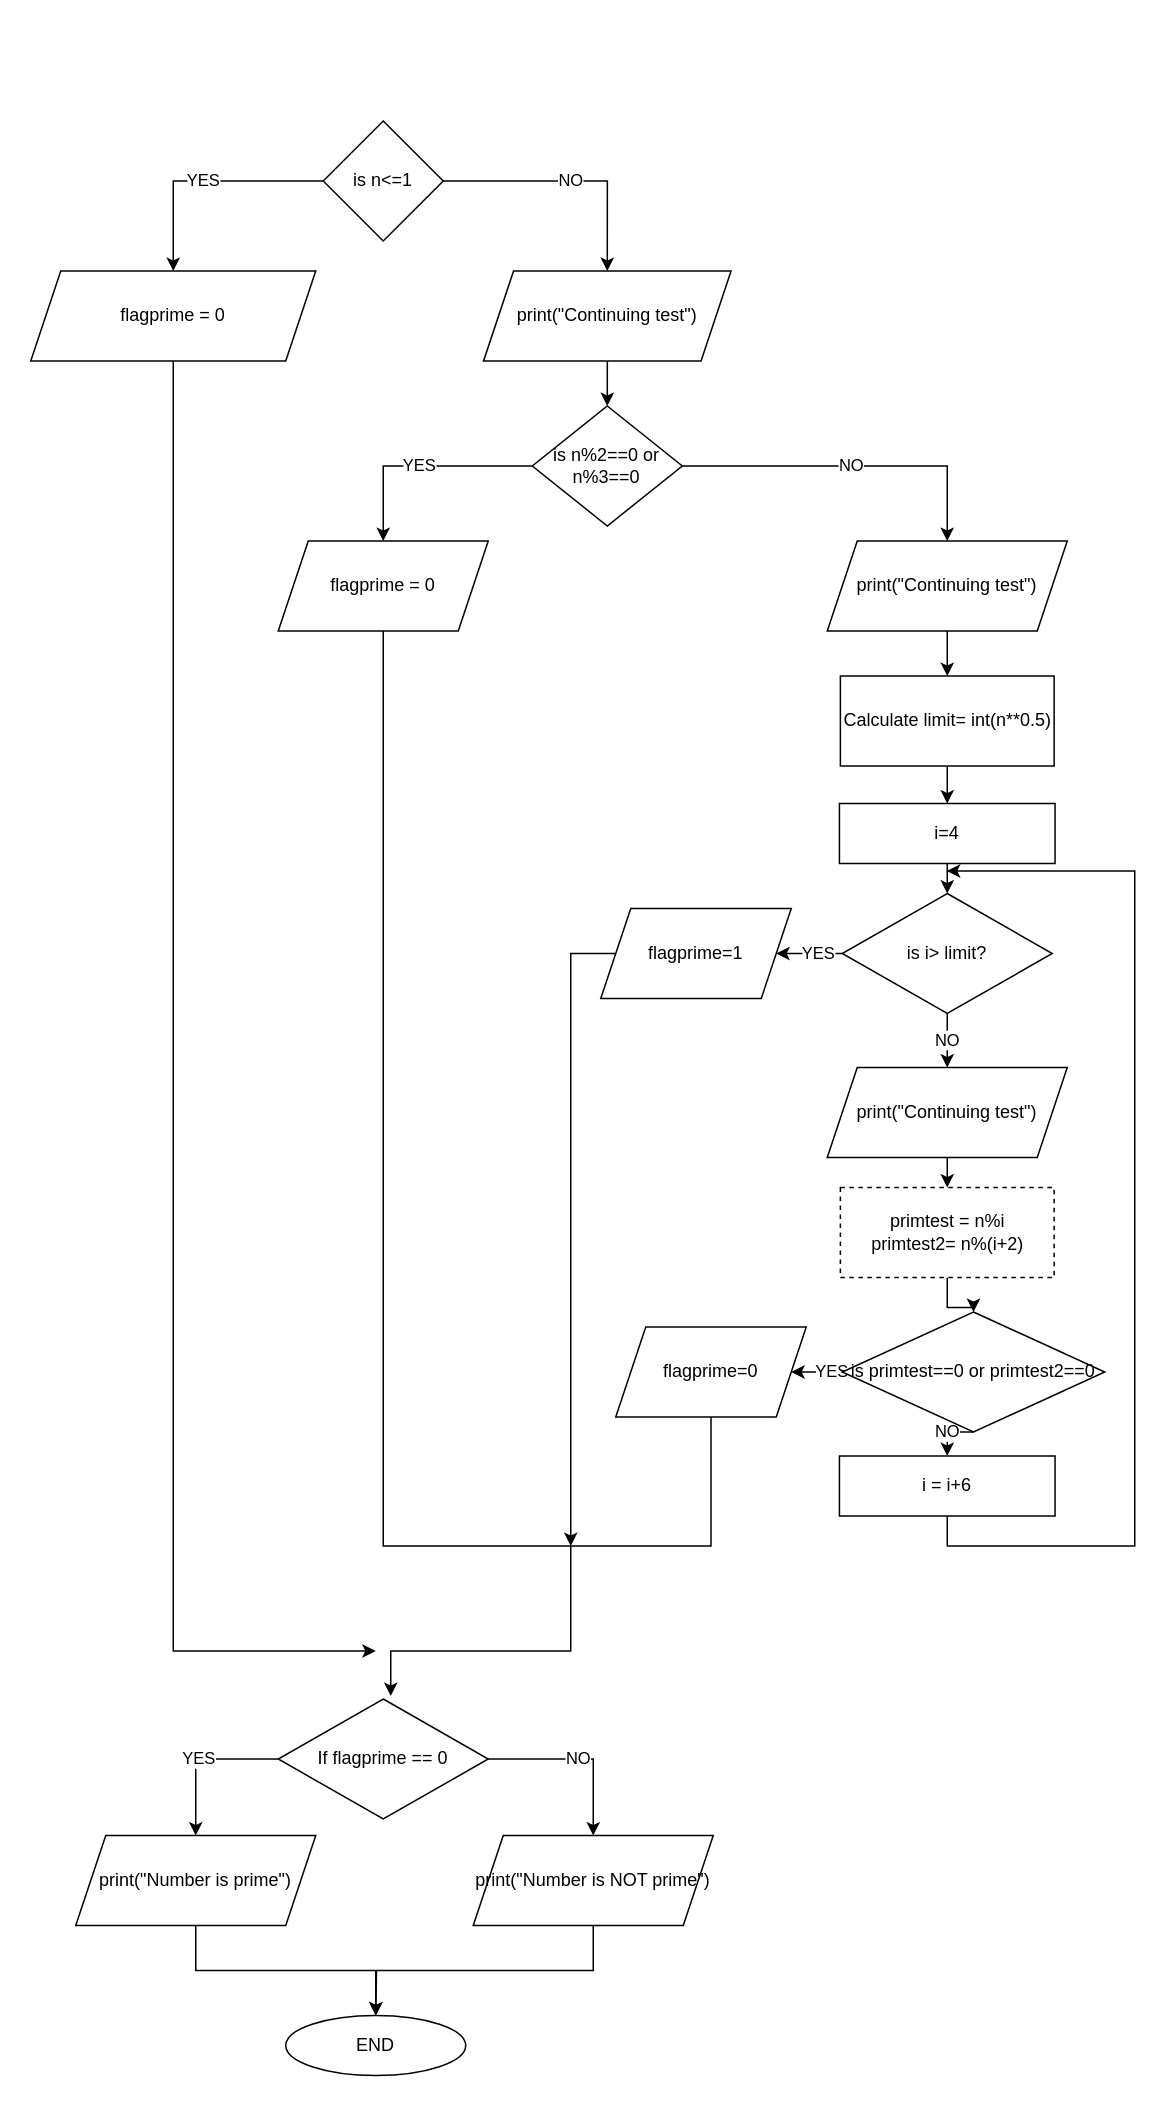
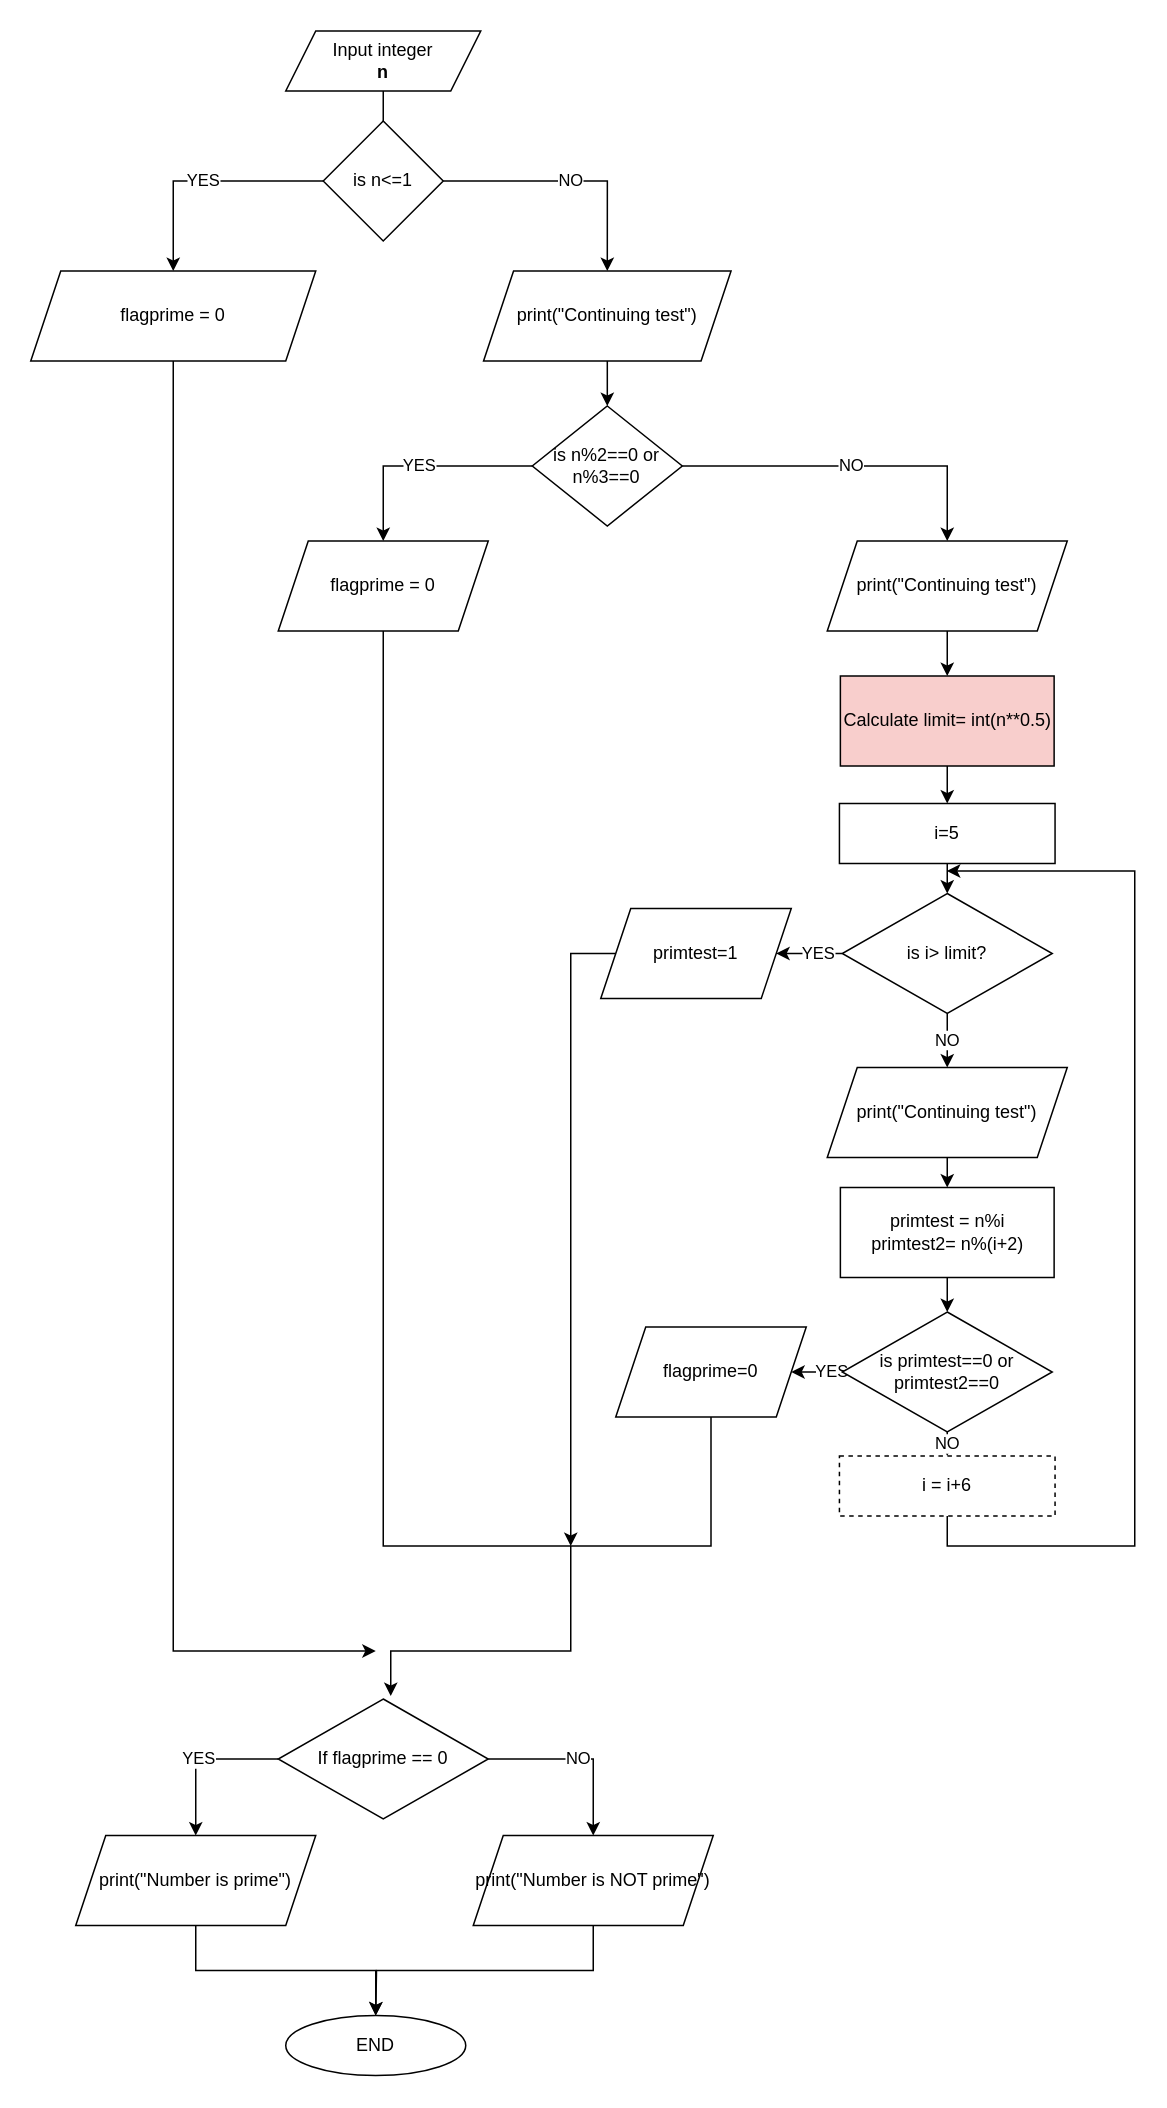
+ <mxCell id="2" value="Input integer&lt;br&gt;&lt;b&gt;n&lt;/b&gt;" style="shape=parallelogram;perimeter=parallelogramPerimeter;whiteSpace=wrap;html=1;fixedSize=1;" parent="1" vertex="1"><mxGeometry x="190" y="20" width="130" height="40" as="geometry" /></mxCell>
+ <mxCell id="8" value="" style="edgeStyle=orthogonalEdgeStyle;rounded=0;orthogonalLoop=1;jettySize=auto;html=1;endArrow=none;" parent="1" source="2" target="11" edge="1"><mxGeometry relative="1" as="geometry"><mxPoint x="260" y="130" as="sourcePoint" /><mxPoint x="280" y="454.5" as="targetPoint" /></mxGeometry></mxCell>
- <mxCell id="24" value="Calculate limit= int(n**0.5)" style="rounded=0;whiteSpace=wrap;html=1;" vertex="1" parent="1"><mxGeometry x="559.745" y="450" width="142.5" height="60" as="geometry" /></mxCell>
+ <mxCell id="24" value="Calculate limit= int(n**0.5)" style="rounded=0;whiteSpace=wrap;html=1;fillColor=#f8cecc;" vertex="1" parent="1"><mxGeometry x="559.745" y="450" width="142.5" height="60" as="geometry" /></mxCell>
- <mxCell id="4" value="i=4" style="whiteSpace=wrap;html=1;" parent="1" vertex="1"><mxGeometry x="559.12" y="535" width="143.75" height="40" as="geometry" /></mxCell>
+ <mxCell id="4" value="i=5" style="whiteSpace=wrap;html=1;" parent="1" vertex="1"><mxGeometry x="559.12" y="535" width="143.75" height="40" as="geometry" /></mxCell>
- <mxCell id="18" value="flagprime=1" style="shape=parallelogram;perimeter=parallelogramPerimeter;whiteSpace=wrap;html=1;fixedSize=1;" parent="1" vertex="1"><mxGeometry x="400" y="605" width="127" height="60" as="geometry" /></mxCell>
+ <mxCell id="18" value="primtest=1" style="shape=parallelogram;perimeter=parallelogramPerimeter;whiteSpace=wrap;html=1;fixedSize=1;" parent="1" vertex="1"><mxGeometry x="400" y="605" width="127" height="60" as="geometry" /></mxCell>
- <mxCell id="32" value="primtest = n%i&lt;br&gt;primtest2= n%(i+2)" style="rounded=0;whiteSpace=wrap;html=1;dashed=1;" vertex="1" parent="1"><mxGeometry x="559.745" y="791" width="142.5" height="60" as="geometry" /></mxCell>
+ <mxCell id="32" value="primtest = n%i&lt;br&gt;primtest2= n%(i+2)" style="rounded=0;whiteSpace=wrap;html=1;" vertex="1" parent="1"><mxGeometry x="559.745" y="791" width="142.5" height="60" as="geometry" /></mxCell>
- <mxCell id="27" value="is primtest==0 or primtest2==0" style="rhombus;whiteSpace=wrap;html=1;" vertex="1" parent="1"><mxGeometry x="560.995" y="874" width="175" height="80" as="geometry" /></mxCell>
+ <mxCell id="27" value="is primtest==0 or primtest2==0" style="rhombus;whiteSpace=wrap;html=1;" vertex="1" parent="1"><mxGeometry x="560.995" y="874" width="140" height="80" as="geometry" /></mxCell>
- <mxCell id="34" value="i = i+6" style="whiteSpace=wrap;html=1;" vertex="1" parent="1"><mxGeometry x="559.12" y="970" width="143.75" height="40" as="geometry" /></mxCell>
+ <mxCell id="34" value="i = i+6" style="whiteSpace=wrap;html=1;dashed=1;" vertex="1" parent="1"><mxGeometry x="559.12" y="970" width="143.75" height="40" as="geometry" /></mxCell>
